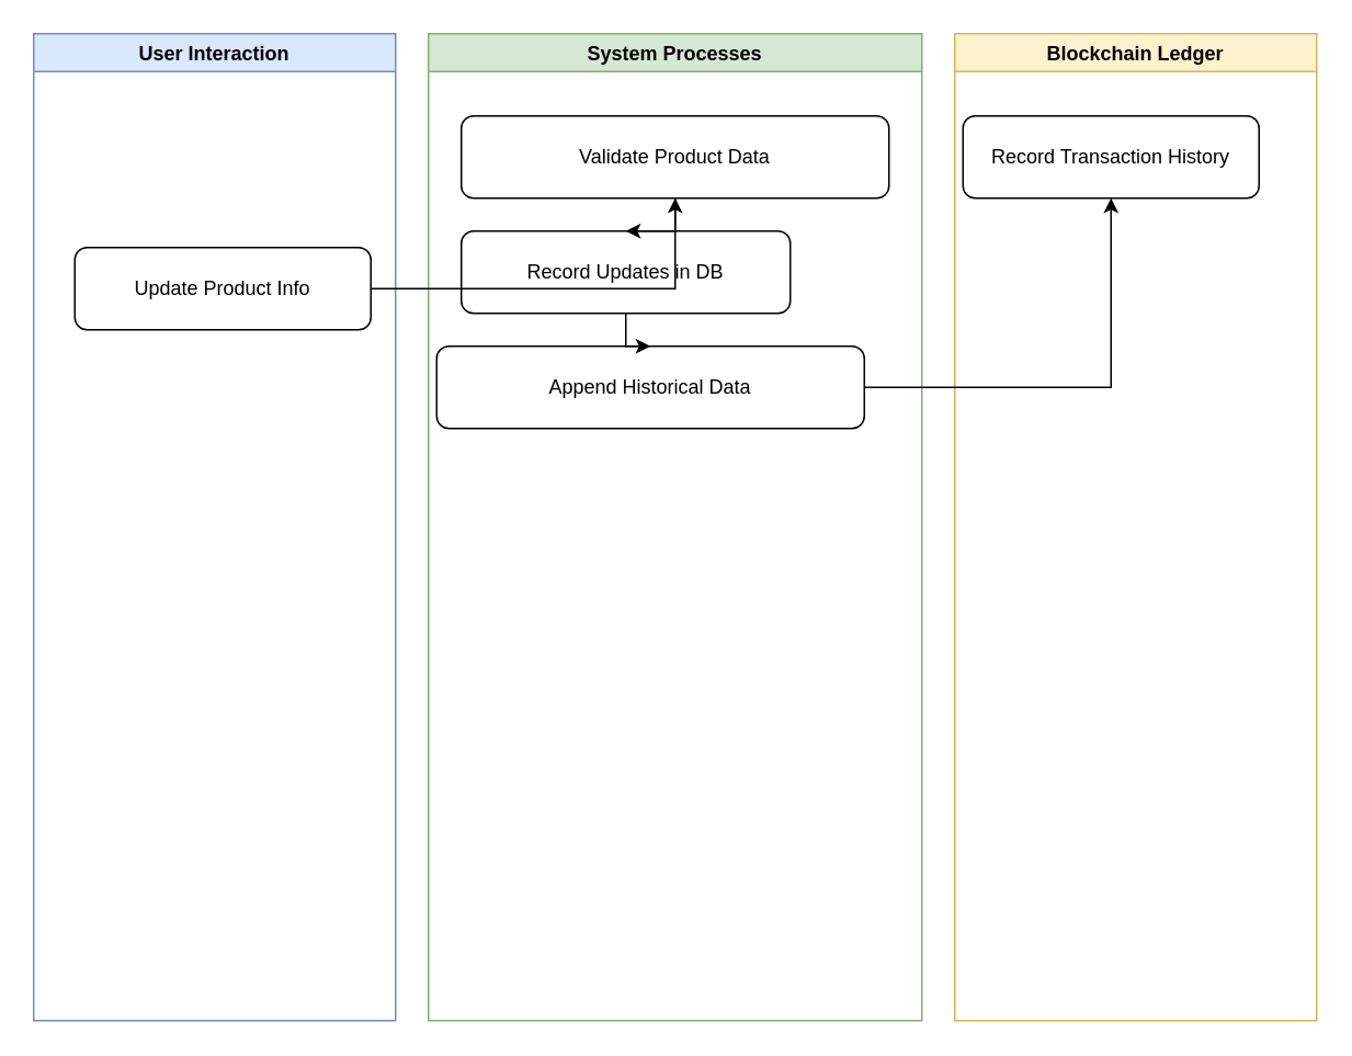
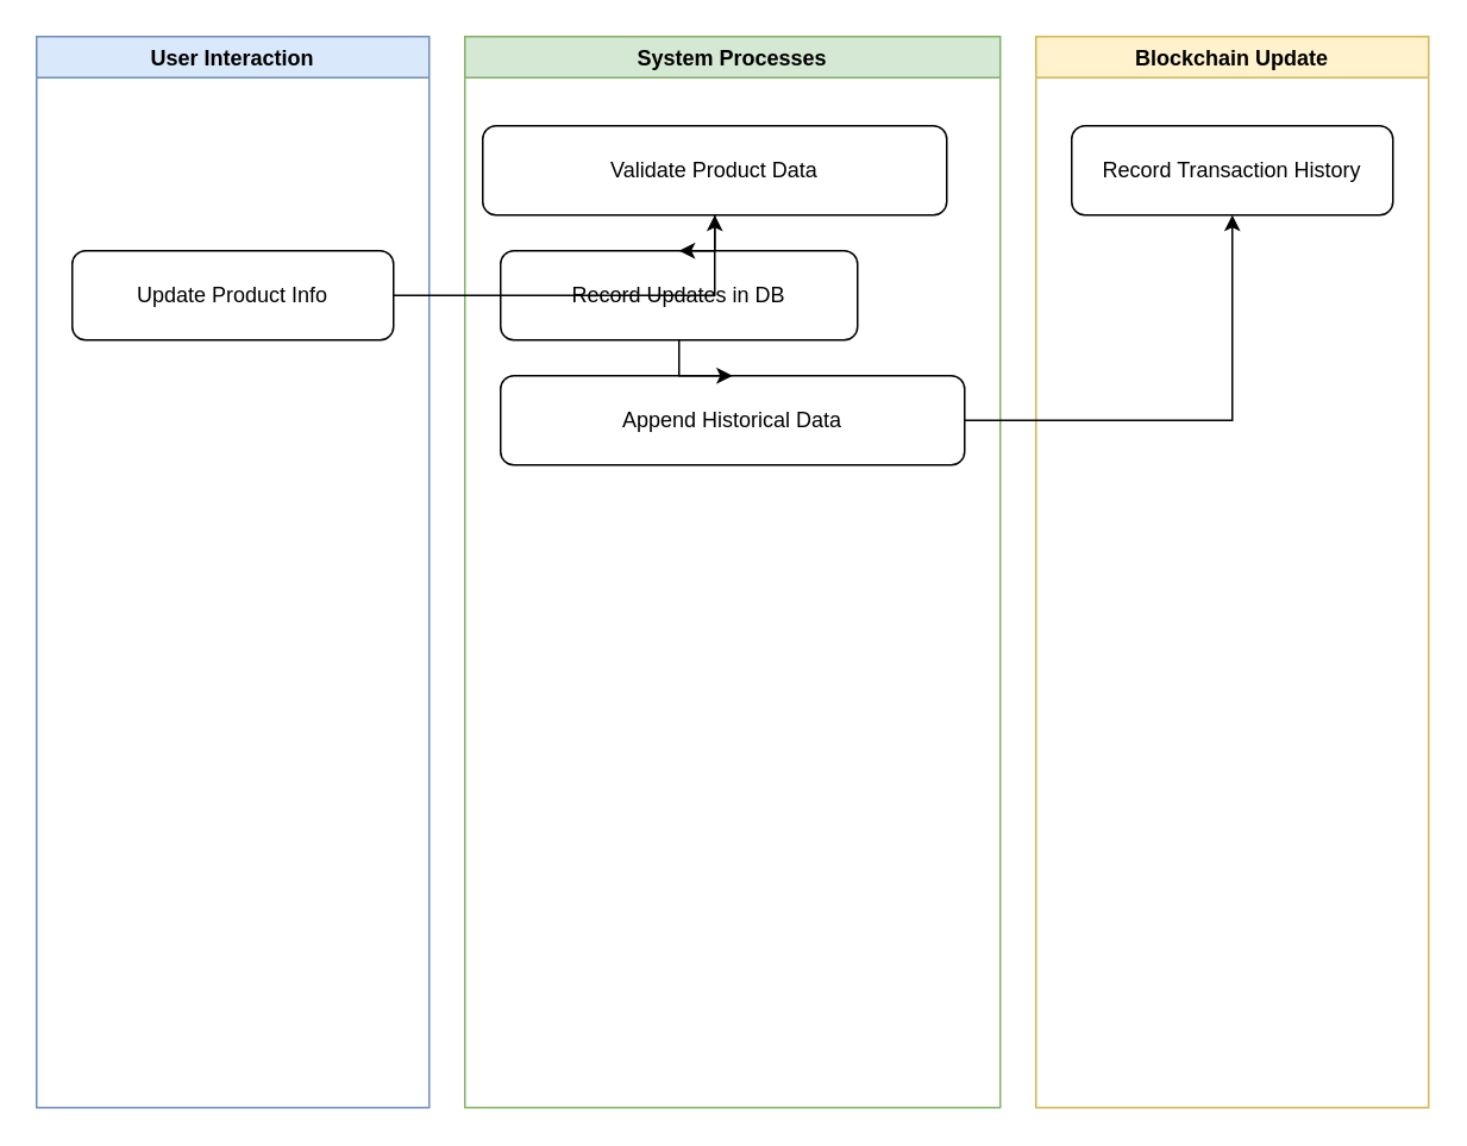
- <mxCell id="8" value="Blockchain Ledger" style="swimlane;fillColor=#fff2cc;strokeColor=#d6b656;fontColor=#000000;" vertex="1" parent="1"><mxGeometry x="580" y="20" width="220" height="600" as="geometry" /></mxCell>
+ <mxCell id="8" value="Blockchain Update" style="swimlane;fillColor=#fff2cc;strokeColor=#d6b656;fontColor=#000000;" vertex="1" parent="1"><mxGeometry x="580" y="20" width="220" height="600" as="geometry" /></mxCell>
- <mxCell id="5" value="Validate Product Data" style="rounded=1;whiteSpace=wrap;html=1;fillColor=#ffffff;strokeColor=#000000;fontColor=#000000;" vertex="1" parent="4"><mxGeometry x="20" y="50" width="260" height="50" as="geometry" /></mxCell>
+ <mxCell id="5" value="Validate Product Data" style="rounded=1;whiteSpace=wrap;html=1;fillColor=#ffffff;strokeColor=#000000;fontColor=#000000;" vertex="1" parent="4"><mxGeometry x="10" y="50" width="260" height="50" as="geometry" /></mxCell>
- <mxCell id="9" value="Record Transaction History" style="rounded=1;whiteSpace=wrap;html=1;fillColor=#ffffff;strokeColor=#000000;fontColor=#000000;" vertex="1" parent="8"><mxGeometry x="5" y="50" width="180" height="50" as="geometry" /></mxCell>
+ <mxCell id="9" value="Record Transaction History" style="rounded=1;whiteSpace=wrap;html=1;fillColor=#ffffff;strokeColor=#000000;fontColor=#000000;" vertex="1" parent="8"><mxGeometry x="20" y="50" width="180" height="50" as="geometry" /></mxCell>
- <mxCell id="3" value="Update Product Info" style="rounded=1;whiteSpace=wrap;html=1;fillColor=#ffffff;strokeColor=#000000;fontColor=#000000;" vertex="1" parent="2"><mxGeometry x="25" y="130" width="180" height="50" as="geometry" /></mxCell>
+ <mxCell id="3" value="Update Product Info" style="rounded=1;whiteSpace=wrap;html=1;fillColor=#ffffff;strokeColor=#000000;fontColor=#000000;" vertex="1" parent="2"><mxGeometry x="20" y="120" width="180" height="50" as="geometry" /></mxCell>
- <mxCell id="7" value="Append Historical Data" style="rounded=1;whiteSpace=wrap;html=1;fillColor=#ffffff;strokeColor=#000000;fontColor=#000000;" vertex="1" parent="4"><mxGeometry x="5" y="190" width="260" height="50" as="geometry" /></mxCell>
+ <mxCell id="7" value="Append Historical Data" style="rounded=1;whiteSpace=wrap;html=1;fillColor=#ffffff;strokeColor=#000000;fontColor=#000000;" vertex="1" parent="4"><mxGeometry x="20" y="190" width="260" height="50" as="geometry" /></mxCell>
